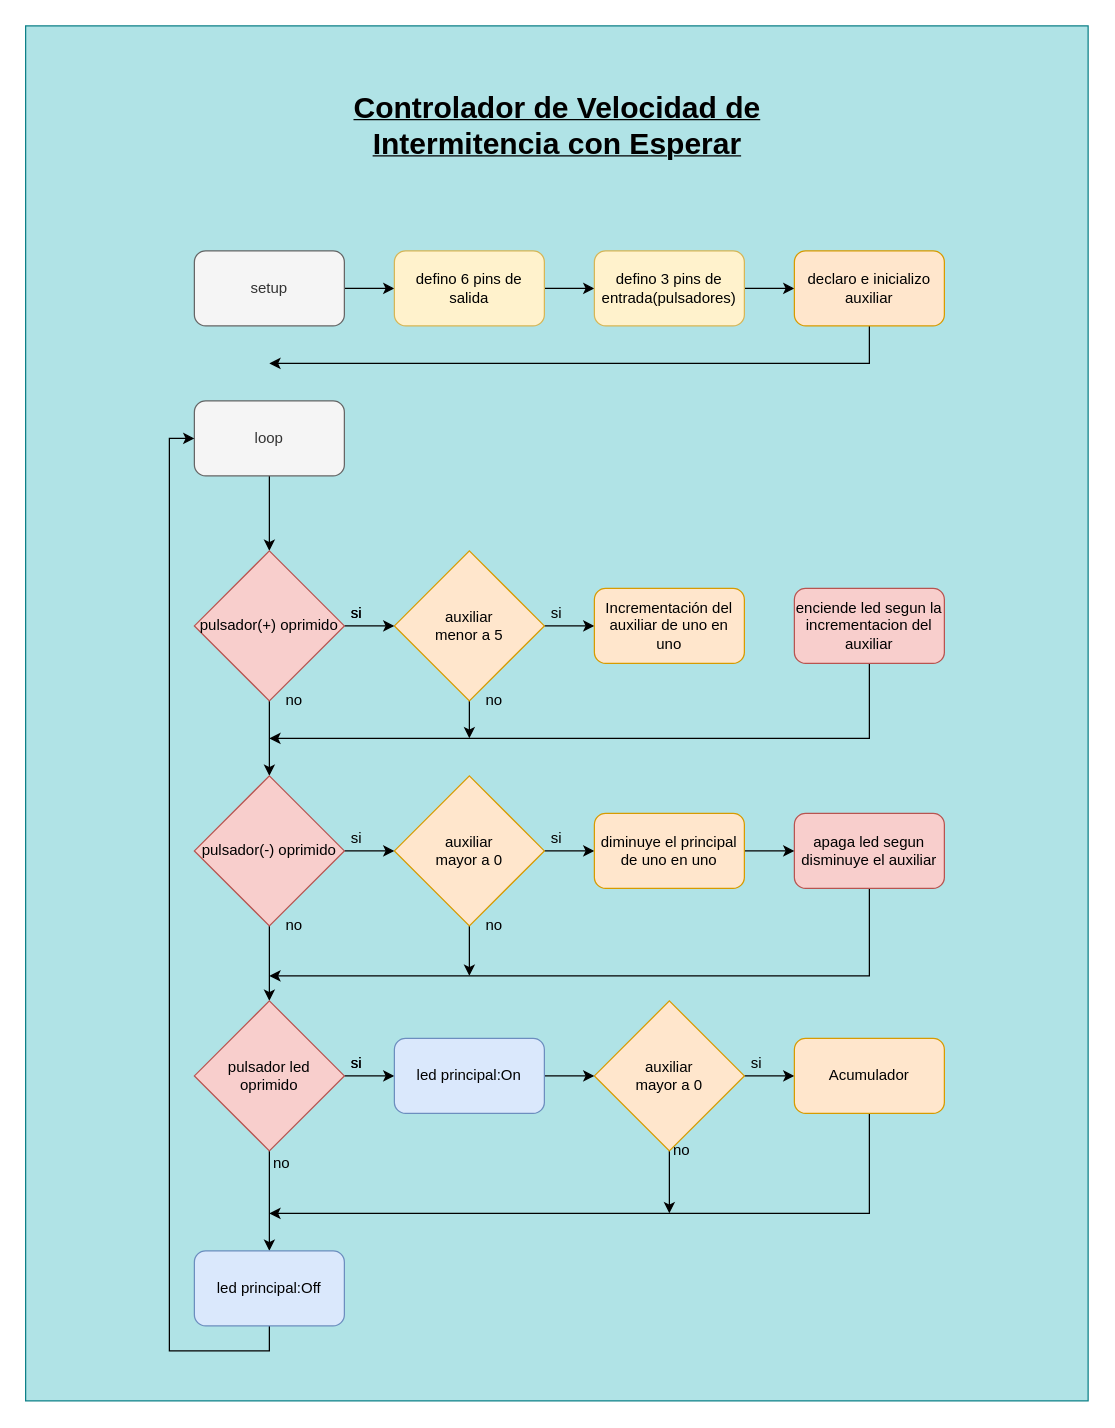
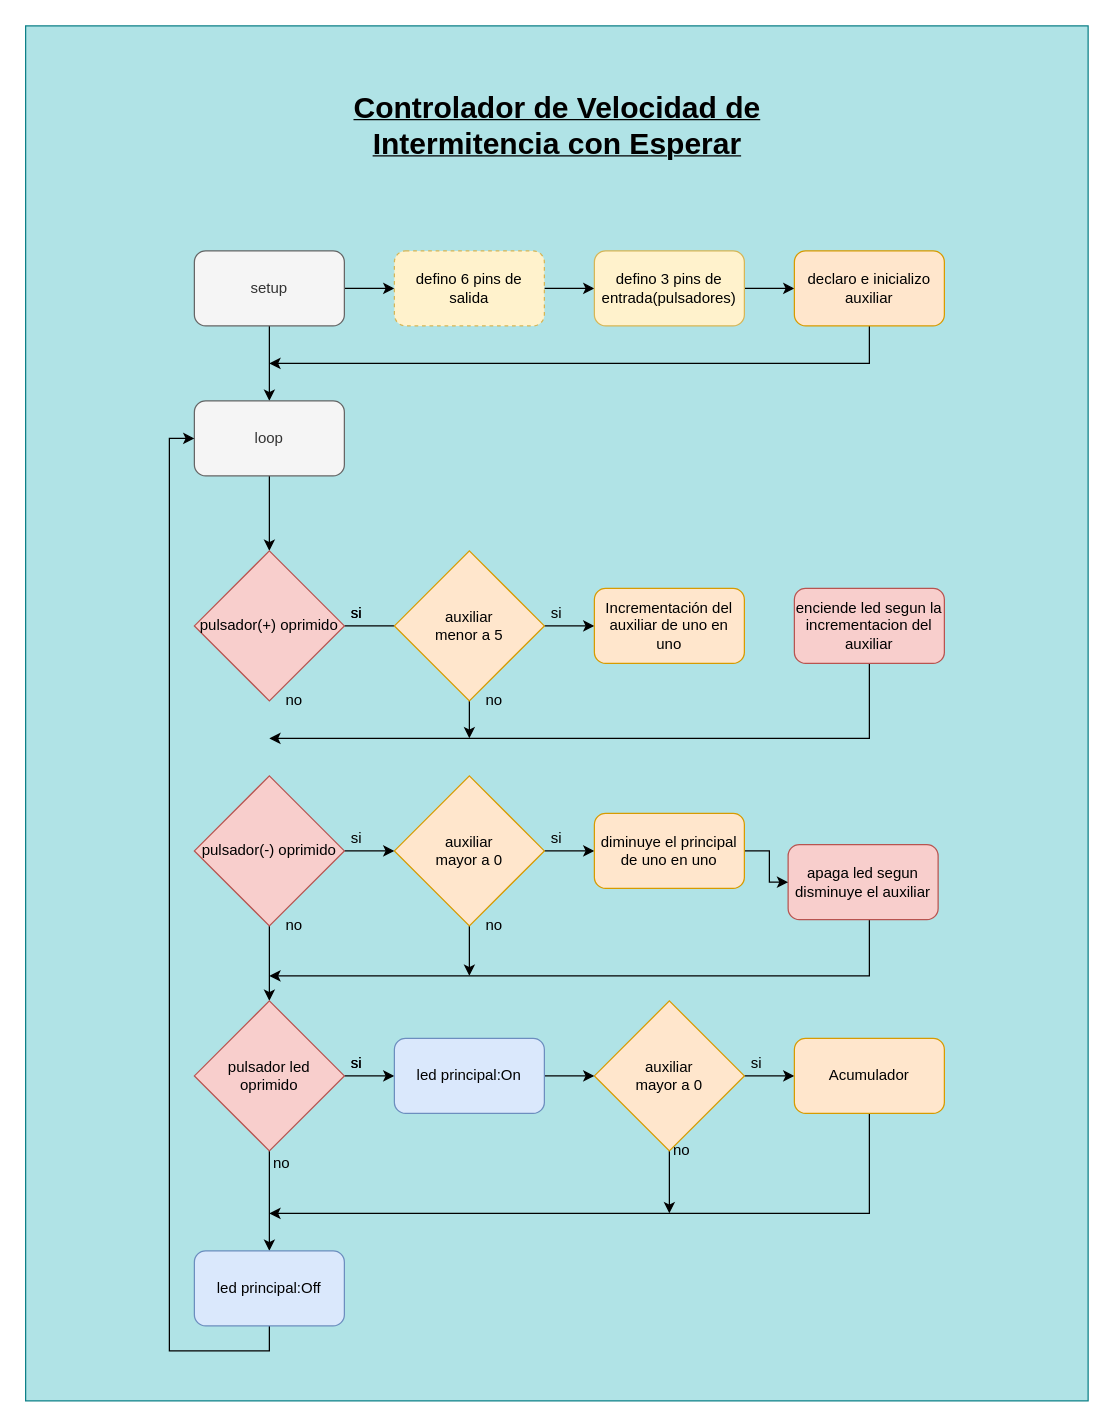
- <mxCell id="7" value="defino 6 pins de salida" style="rounded=1;whiteSpace=wrap;html=1;fillColor=#fff2cc;strokeColor=#d6b656;" vertex="1" parent="1"><mxGeometry x="315" y="200" width="120" height="60" as="geometry" /></mxCell>
+ <mxCell id="7" value="defino 6 pins de salida" style="rounded=1;whiteSpace=wrap;html=1;fillColor=#fff2cc;strokeColor=#d6b656;dashed=1;" vertex="1" parent="1"><mxGeometry x="315" y="200" width="120" height="60" as="geometry" /></mxCell>
+ <mxCell id="4" value="" style="edgeStyle=orthogonalEdgeStyle;rounded=0;orthogonalLoop=1;jettySize=auto;html=1;" edge="1" parent="1" source="5" target="13"><mxGeometry relative="1" as="geometry" /></mxCell>
- <mxCell id="14" value="" style="edgeStyle=orthogonalEdgeStyle;rounded=0;orthogonalLoop=1;jettySize=auto;html=1;" edge="1" parent="1" source="16" target="27"><mxGeometry relative="1" as="geometry" /></mxCell>
+ <mxCell id="14" value="" style="edgeStyle=orthogonalEdgeStyle;rounded=0;orthogonalLoop=1;jettySize=auto;html=1;endArrow=none;" edge="1" parent="1" source="16" target="27"><mxGeometry relative="1" as="geometry" /></mxCell>
- <mxCell id="15" value="" style="edgeStyle=orthogonalEdgeStyle;rounded=0;orthogonalLoop=1;jettySize=auto;html=1;" edge="1" parent="1" source="16" target="19"><mxGeometry relative="1" as="geometry" /></mxCell>
- <mxCell id="35" value="apaga led segun disminuye el auxiliar" style="rounded=1;whiteSpace=wrap;html=1;fillColor=#f8cecc;strokeColor=#b85450;" vertex="1" parent="1"><mxGeometry x="635" y="650" width="120" height="60" as="geometry" /></mxCell>
+ <mxCell id="35" value="apaga led segun disminuye el auxiliar" style="rounded=1;whiteSpace=wrap;html=1;fillColor=#f8cecc;strokeColor=#b85450;" vertex="1" parent="1"><mxGeometry x="630" y="675" width="120" height="60" as="geometry" /></mxCell>
